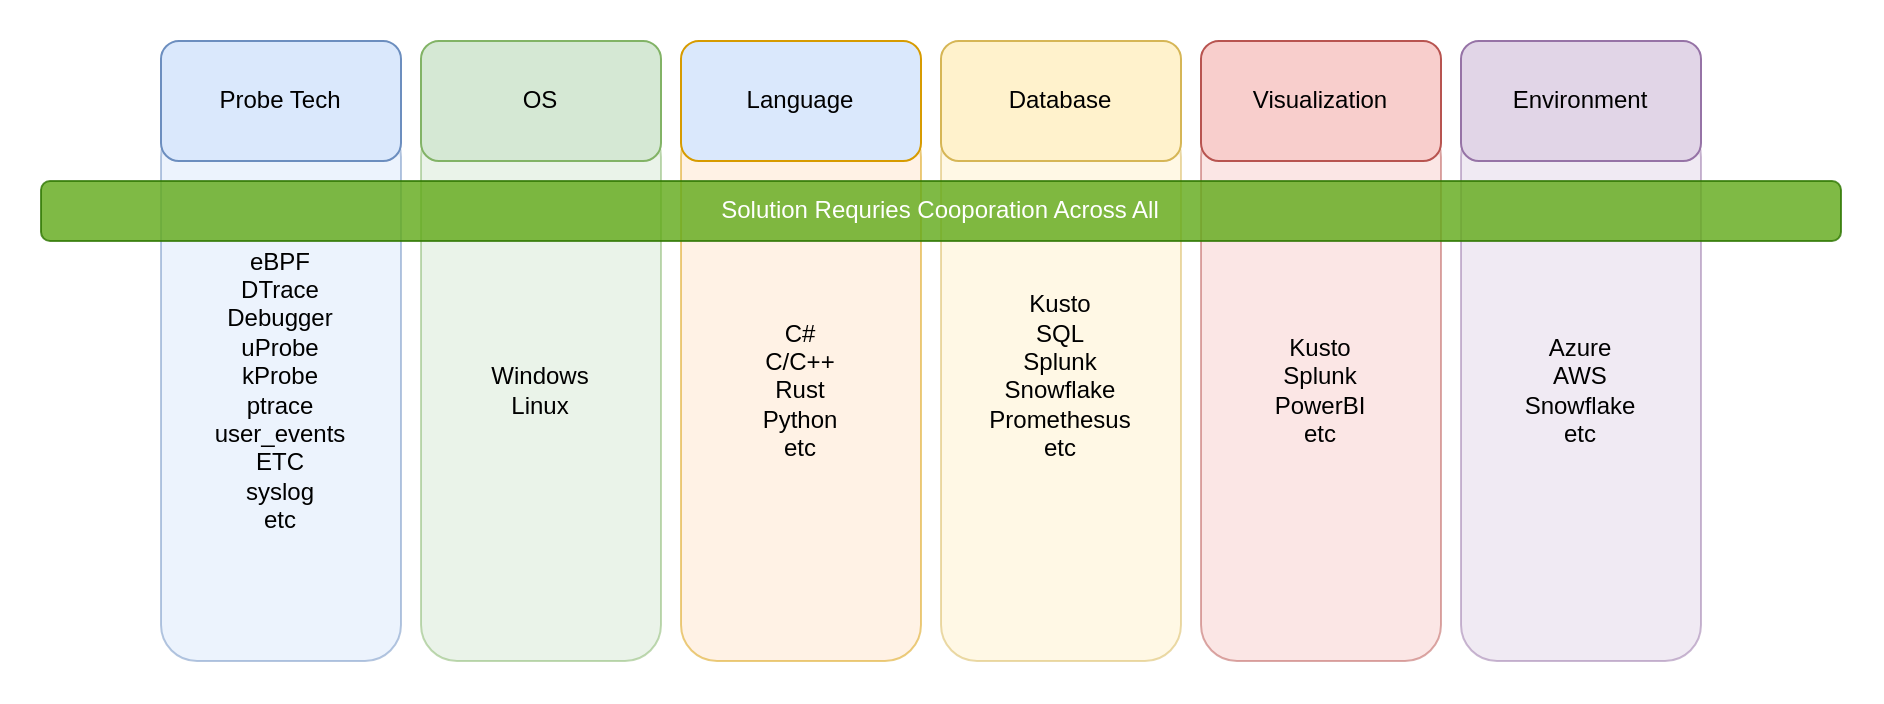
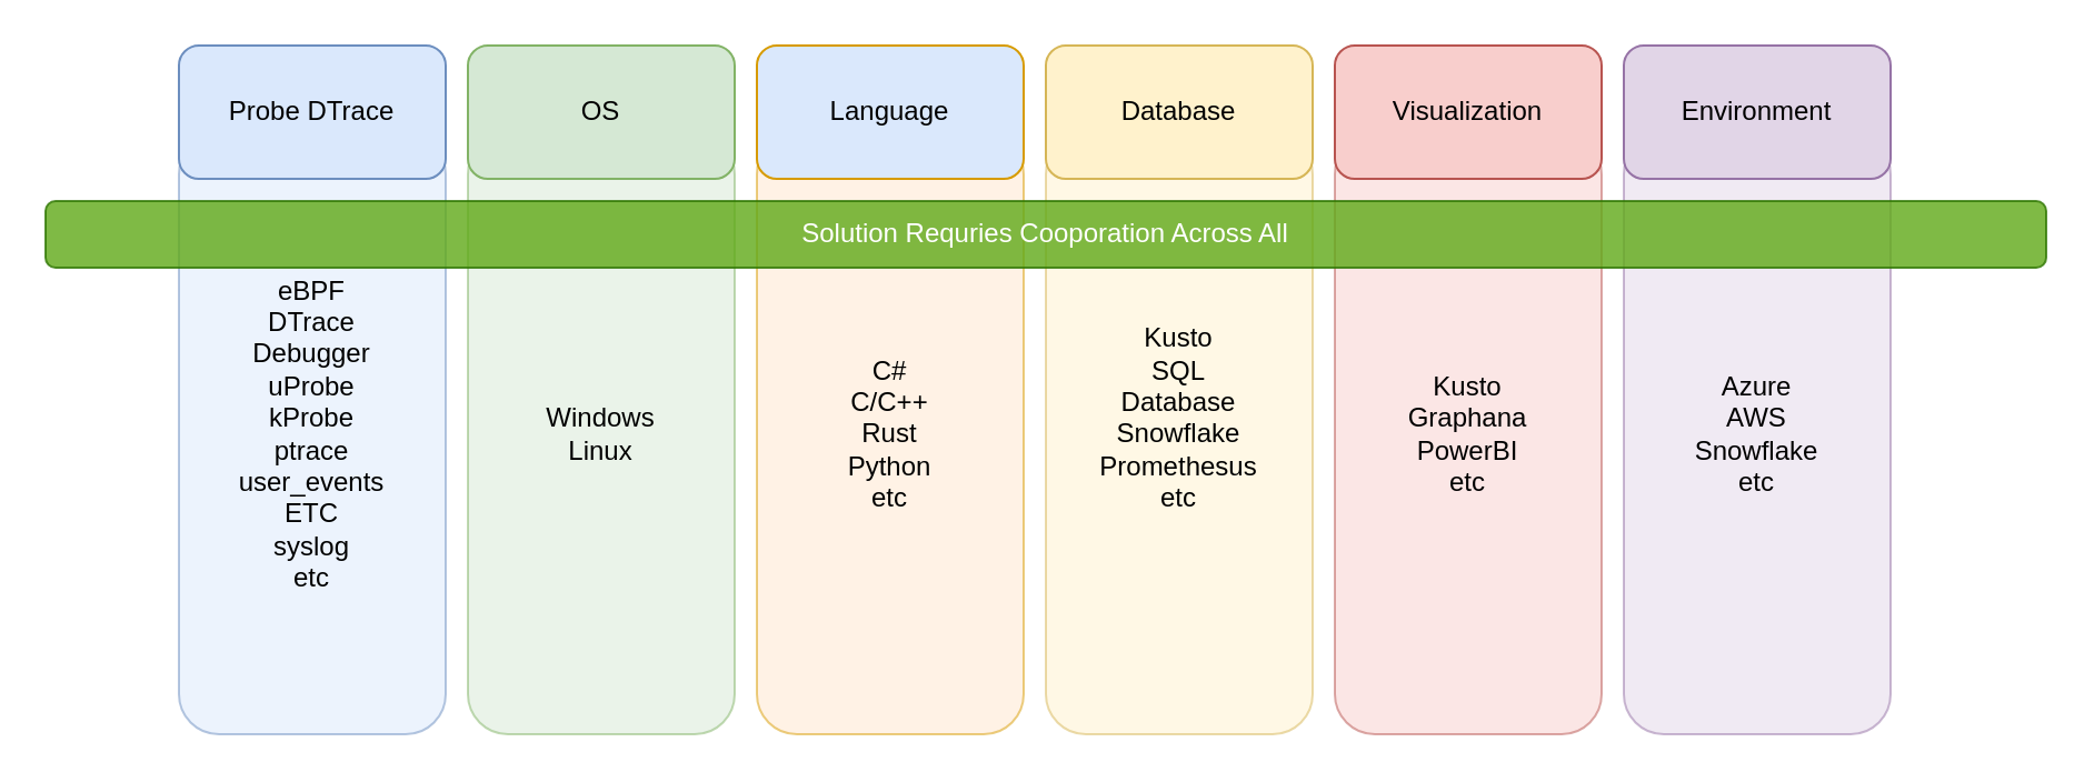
- <mxCell id="9" value="Probe Tech" style="rounded=1;whiteSpace=wrap;html=1;fillColor=#dae8fc;strokeColor=#6c8ebf;" vertex="1" parent="1"><mxGeometry x="80" y="20" width="120" height="60" as="geometry" /></mxCell>
+ <mxCell id="9" value="Probe DTrace" style="rounded=1;whiteSpace=wrap;html=1;fillColor=#dae8fc;strokeColor=#6c8ebf;" vertex="1" parent="1"><mxGeometry x="80" y="20" width="120" height="60" as="geometry" /></mxCell>
- <mxCell id="5" value="Kusto&lt;div&gt;SQL&lt;/div&gt;&lt;div&gt;Splunk&lt;/div&gt;&lt;div&gt;Snowflake&lt;/div&gt;&lt;div&gt;Promethesus&lt;/div&gt;&lt;div&gt;etc&lt;/div&gt;&lt;div&gt;&lt;br&gt;&lt;/div&gt;" style="rounded=1;whiteSpace=wrap;html=1;fillColor=#fff2cc;strokeColor=#d6b656;opacity=50;" vertex="1" parent="1"><mxGeometry x="470" y="60" width="120" height="270" as="geometry" /></mxCell>
+ <mxCell id="5" value="Kusto&lt;div&gt;SQL&lt;/div&gt;&lt;div&gt;Database&lt;/div&gt;&lt;div&gt;Snowflake&lt;/div&gt;&lt;div&gt;Promethesus&lt;/div&gt;&lt;div&gt;etc&lt;/div&gt;&lt;div&gt;&lt;br&gt;&lt;/div&gt;" style="rounded=1;whiteSpace=wrap;html=1;fillColor=#fff2cc;strokeColor=#d6b656;opacity=50;" vertex="1" parent="1"><mxGeometry x="470" y="60" width="120" height="270" as="geometry" /></mxCell>
- <mxCell id="6" value="Kusto&lt;div&gt;Splunk&lt;/div&gt;&lt;div&gt;PowerBI&lt;/div&gt;&lt;div&gt;etc&lt;/div&gt;" style="rounded=1;whiteSpace=wrap;html=1;fillColor=#f8cecc;strokeColor=#b85450;opacity=50;" vertex="1" parent="1"><mxGeometry x="600" y="60" width="120" height="270" as="geometry" /></mxCell>
+ <mxCell id="6" value="Kusto&lt;div&gt;Graphana&lt;/div&gt;&lt;div&gt;PowerBI&lt;/div&gt;&lt;div&gt;etc&lt;/div&gt;" style="rounded=1;whiteSpace=wrap;html=1;fillColor=#f8cecc;strokeColor=#b85450;opacity=50;" vertex="1" parent="1"><mxGeometry x="600" y="60" width="120" height="270" as="geometry" /></mxCell>
